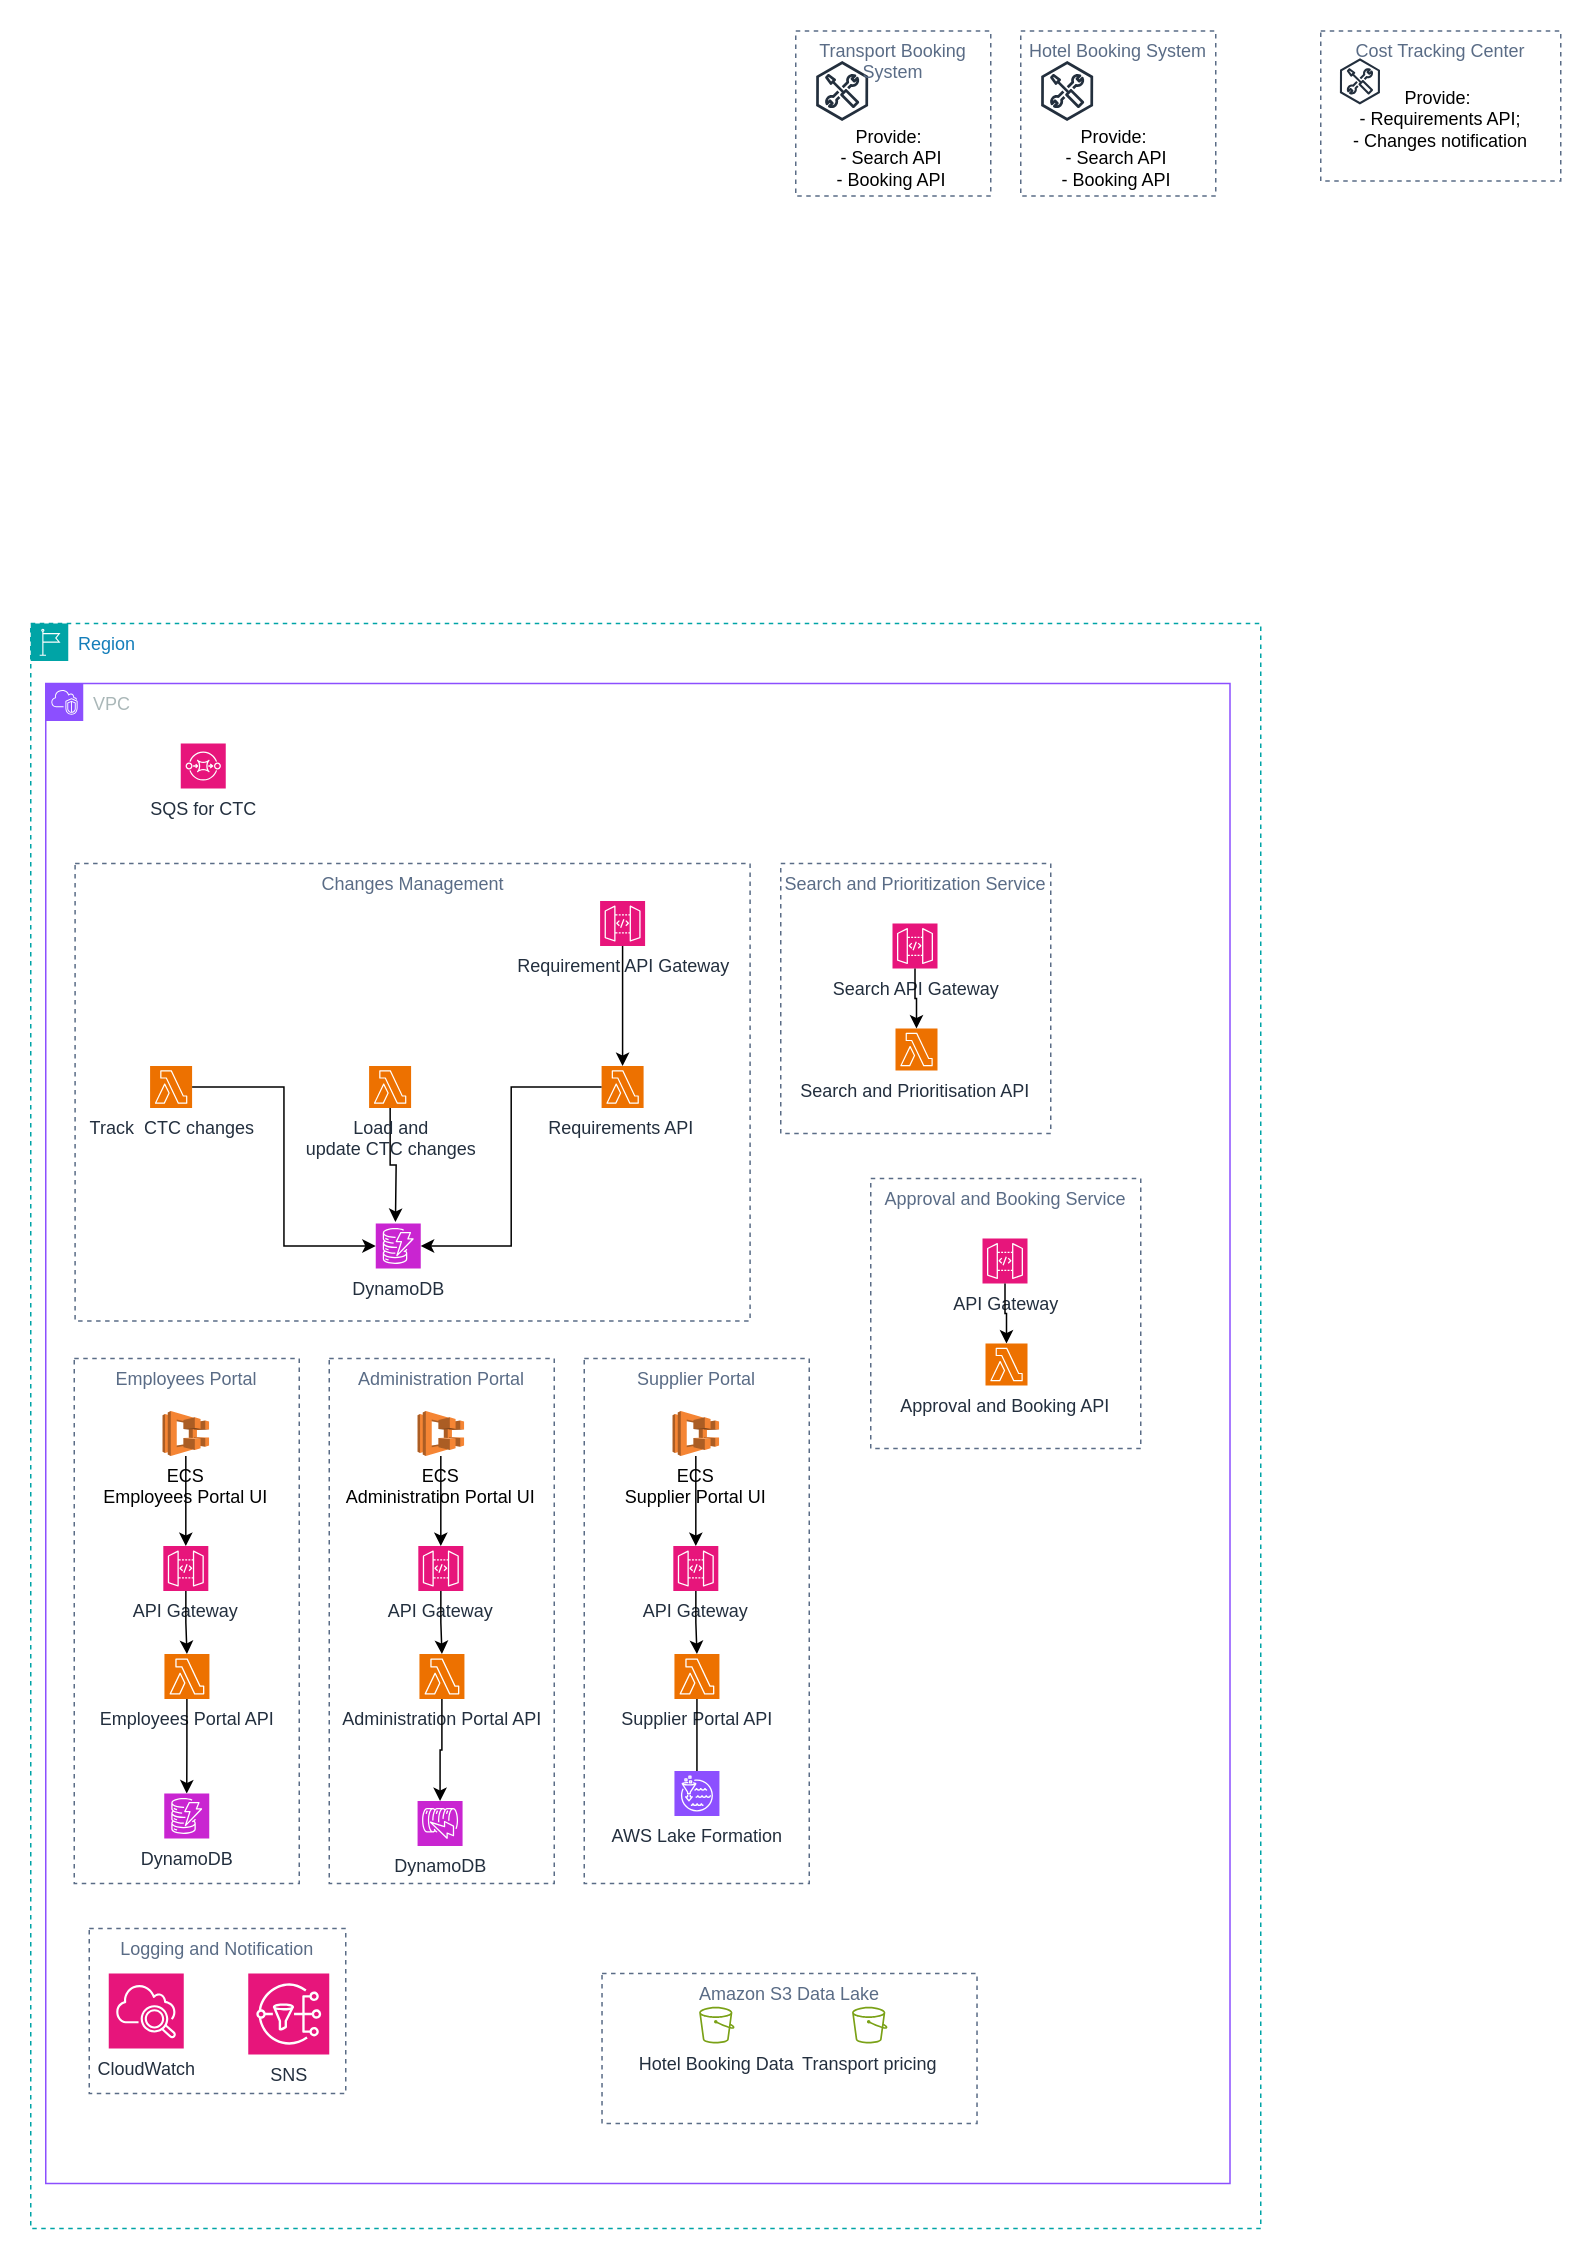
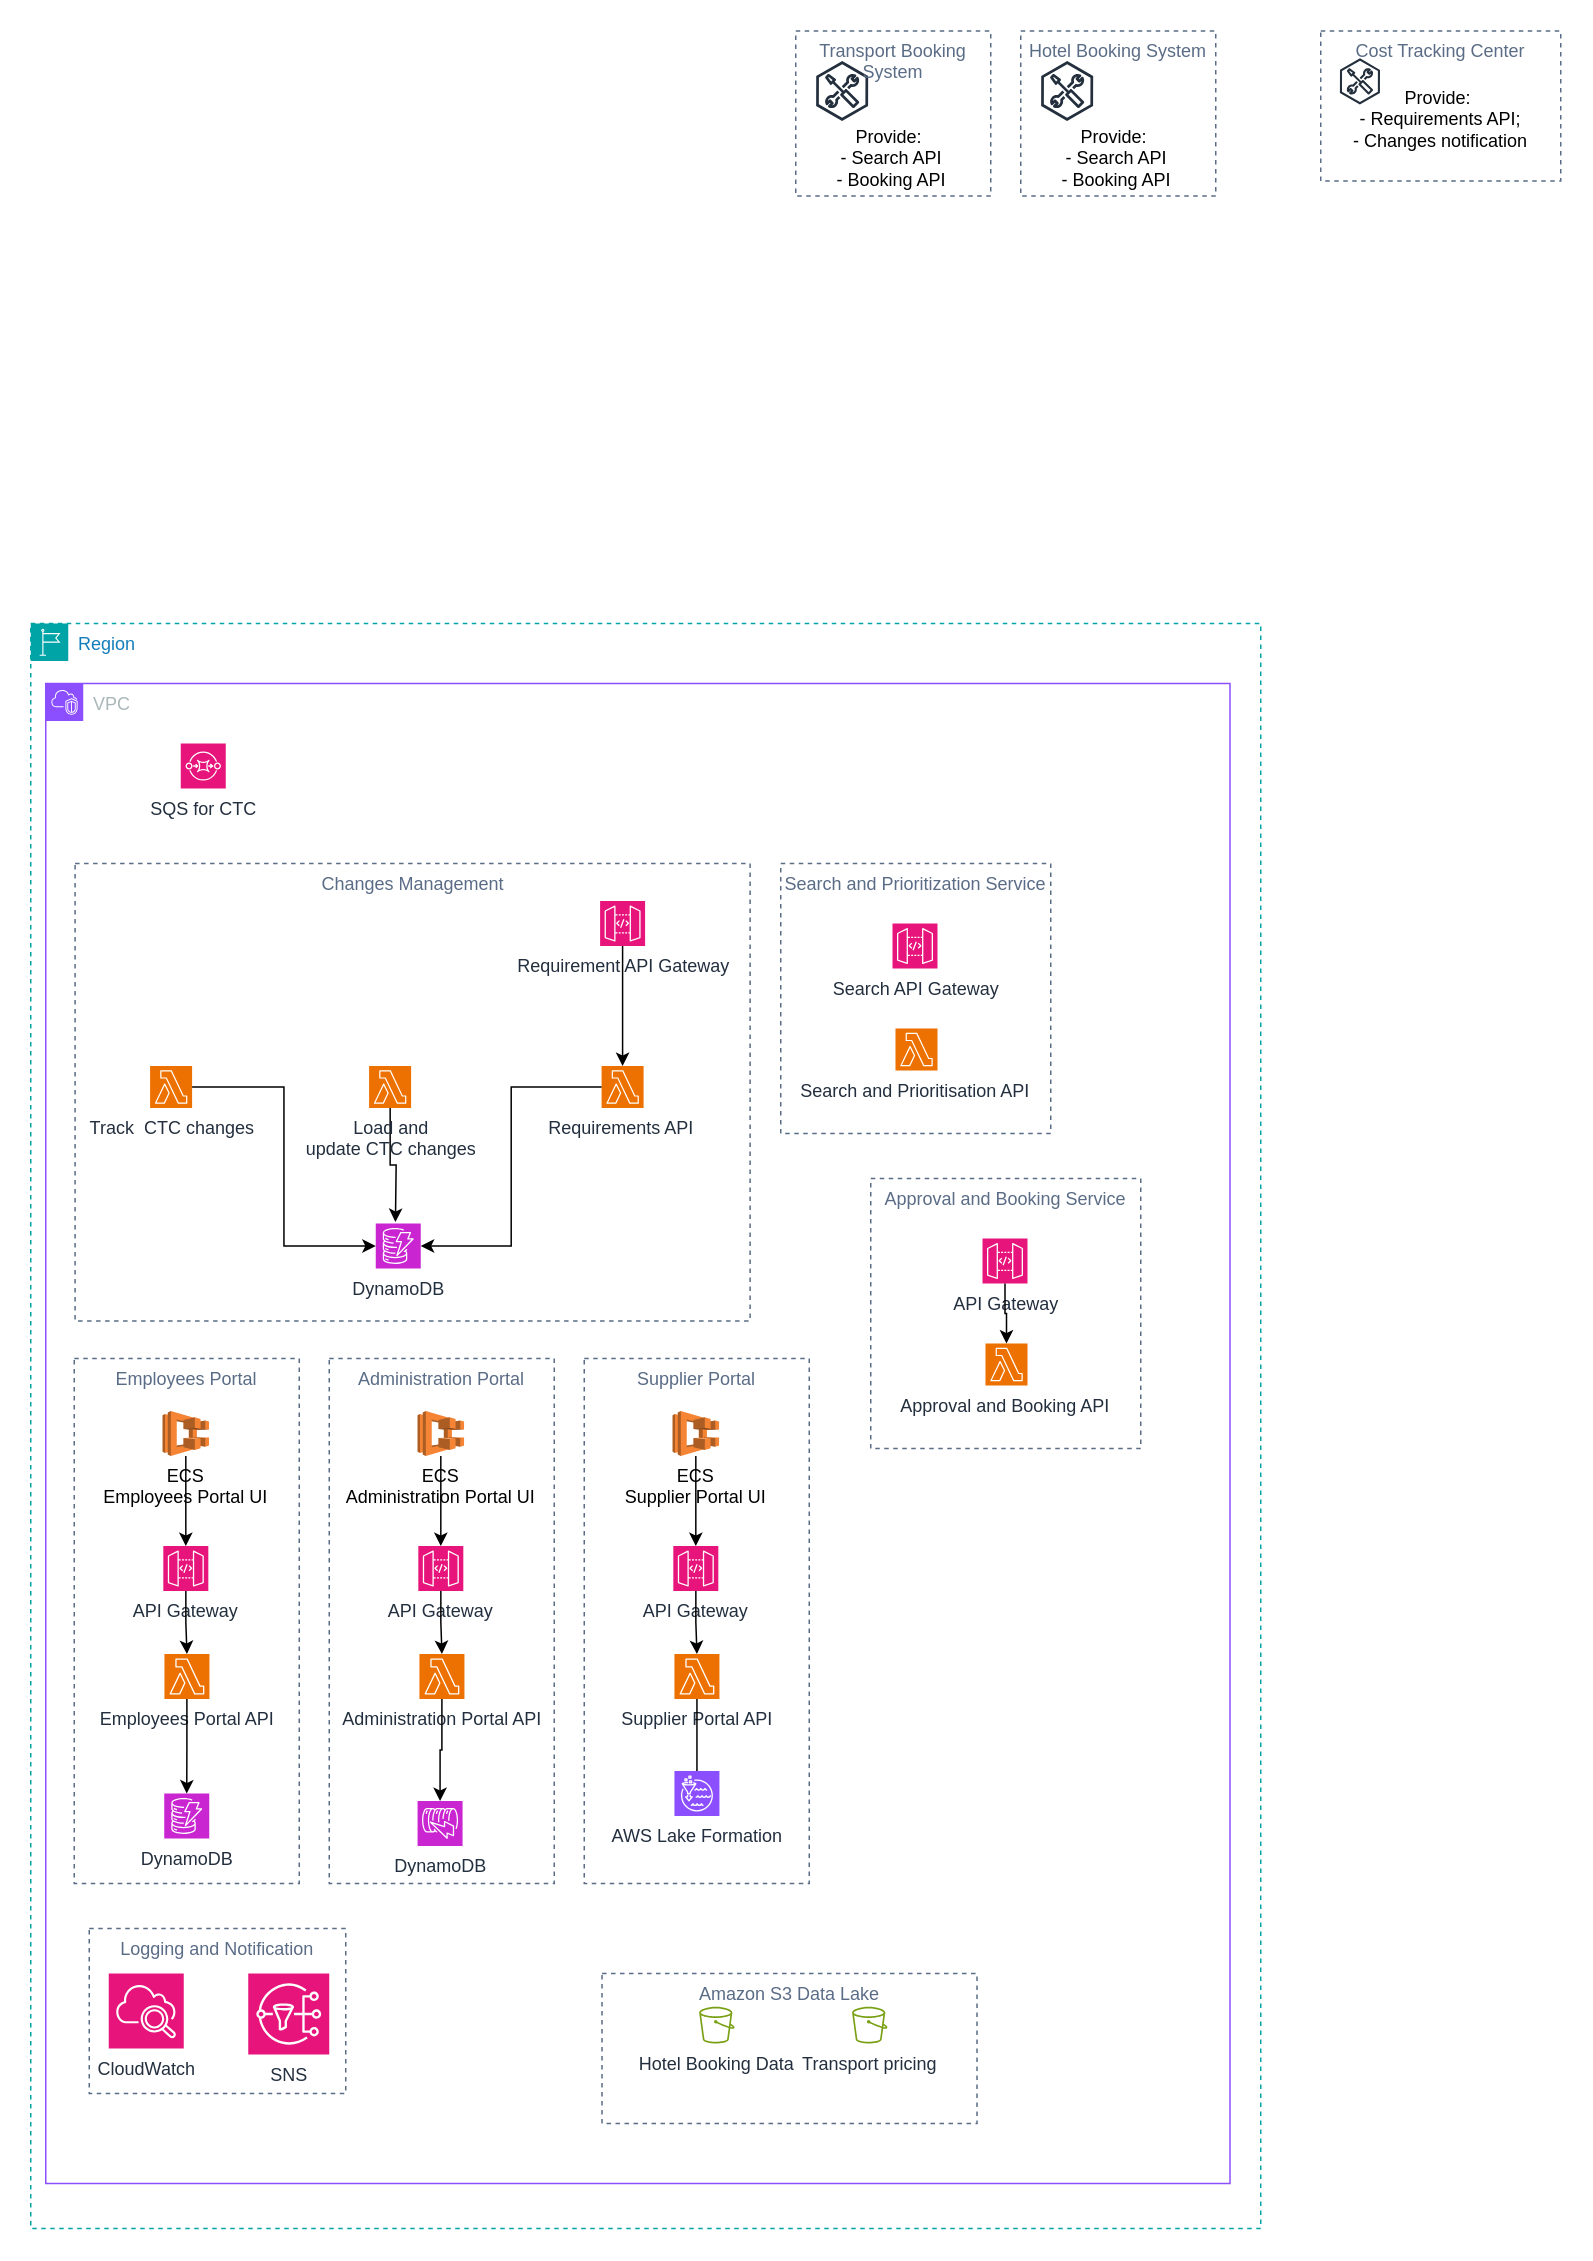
- <mxCell id="20" style="edgeStyle=orthogonalEdgeStyle;rounded=0;orthogonalLoop=1;jettySize=auto;html=1;" edge="1" parent="16" source="18" target="19"><mxGeometry relative="1" as="geometry" /></mxCell>
